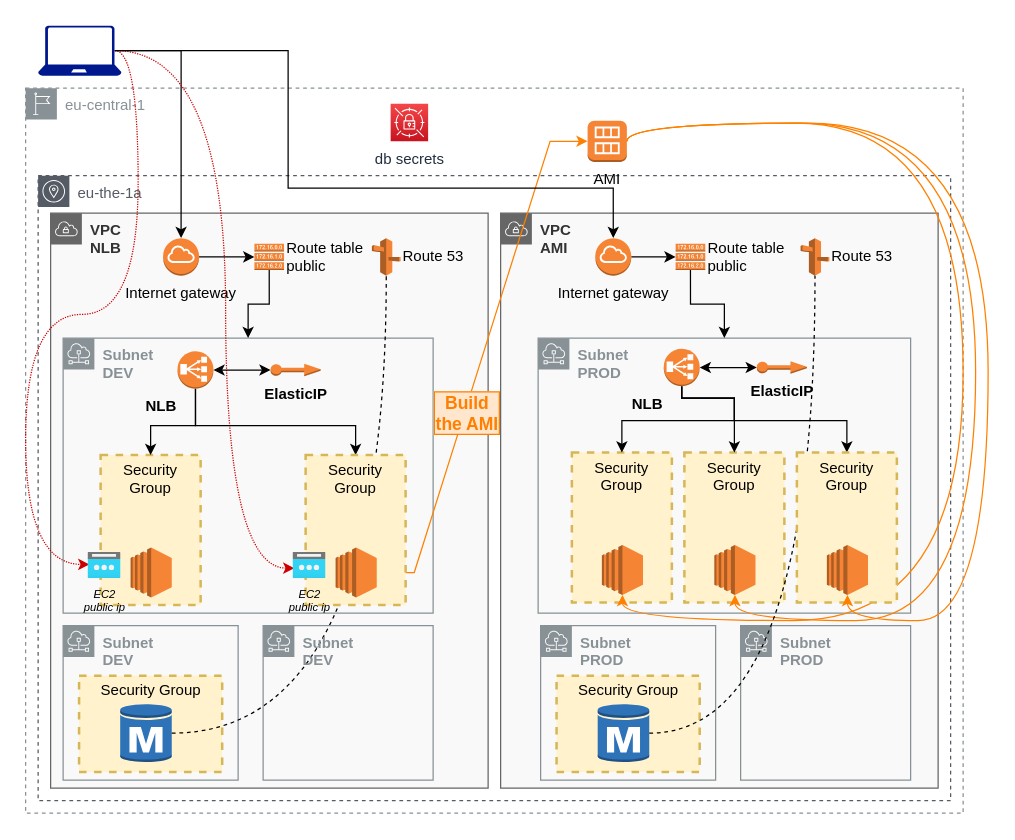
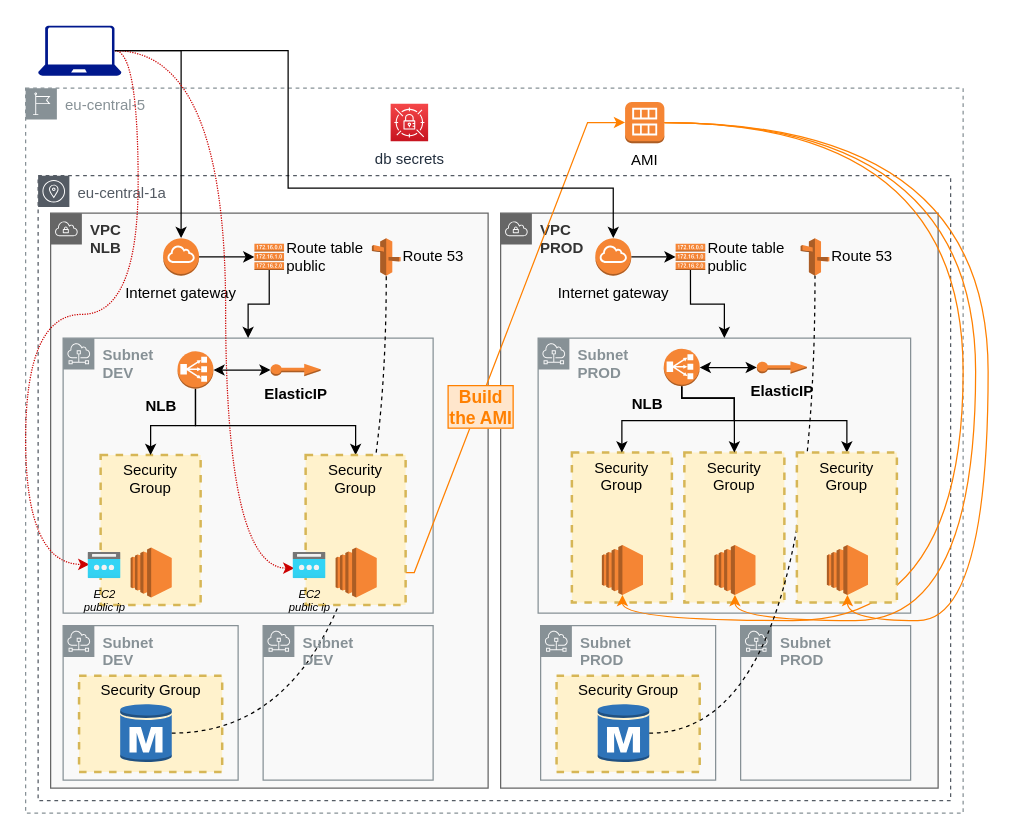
- <mxCell id="2" value="eu-central-1" style="outlineConnect=0;gradientColor=none;html=1;whiteSpace=wrap;fontSize=12;fontStyle=0;shape=mxgraph.aws4.group;grIcon=mxgraph.aws4.group_region;strokeColor=#879196;fillColor=none;verticalAlign=top;align=left;spacingLeft=30;fontColor=#879196;dashed=1;" parent="1" vertex="1"><mxGeometry x="20" y="70" width="750" height="580" as="geometry" /></mxCell>
+ <mxCell id="2" value="eu-central-5" style="outlineConnect=0;gradientColor=none;html=1;whiteSpace=wrap;fontSize=12;fontStyle=0;shape=mxgraph.aws4.group;grIcon=mxgraph.aws4.group_region;strokeColor=#879196;fillColor=none;verticalAlign=top;align=left;spacingLeft=30;fontColor=#879196;dashed=1;" parent="1" vertex="1"><mxGeometry x="20" y="70" width="750" height="580" as="geometry" /></mxCell>
- <mxCell id="44" value="AMI" style="outlineConnect=0;dashed=0;verticalLabelPosition=bottom;verticalAlign=top;align=center;html=1;shape=mxgraph.aws3.ami;fillColor=#F58534;gradientColor=none;" vertex="1" parent="1"><mxGeometry x="469.57" y="96" width="31.43" height="33" as="geometry" /></mxCell>
+ <mxCell id="44" value="AMI" style="outlineConnect=0;dashed=0;verticalLabelPosition=bottom;verticalAlign=top;align=center;html=1;shape=mxgraph.aws3.ami;fillColor=#F58534;gradientColor=none;" vertex="1" parent="1"><mxGeometry x="499.57" y="81" width="31.43" height="33" as="geometry" /></mxCell>
- <mxCell id="3" value="eu-the-1a" style="outlineConnect=0;gradientColor=none;html=1;whiteSpace=wrap;fontSize=12;fontStyle=0;shape=mxgraph.aws4.group;grIcon=mxgraph.aws4.group_availability_zone;strokeColor=#545B64;fillColor=none;verticalAlign=top;align=left;spacingLeft=30;fontColor=#545B64;dashed=1;" parent="1" vertex="1"><mxGeometry x="30" y="140" width="730" height="500" as="geometry" /></mxCell>
+ <mxCell id="3" value="eu-central-1a" style="outlineConnect=0;gradientColor=none;html=1;whiteSpace=wrap;fontSize=12;fontStyle=0;shape=mxgraph.aws4.group;grIcon=mxgraph.aws4.group_availability_zone;strokeColor=#545B64;fillColor=none;verticalAlign=top;align=left;spacingLeft=30;fontColor=#545B64;dashed=1;" parent="1" vertex="1"><mxGeometry x="30" y="140" width="730" height="500" as="geometry" /></mxCell>
- <mxCell id="4" value="&lt;b&gt;VPC &lt;br&gt;AMI&lt;/b&gt;" style="outlineConnect=0;html=1;whiteSpace=wrap;fontSize=12;fontStyle=0;shape=mxgraph.aws4.group;grIcon=mxgraph.aws4.group_vpc;strokeColor=#666666;fillColor=#f5f5f5;verticalAlign=top;align=left;spacingLeft=30;dashed=0;fillOpacity=60;fontColor=#333333;" vertex="1" parent="1"><mxGeometry x="400" y="170" width="350" height="460" as="geometry" /></mxCell>
+ <mxCell id="4" value="&lt;b&gt;VPC &lt;br&gt;PROD&lt;/b&gt;" style="outlineConnect=0;html=1;whiteSpace=wrap;fontSize=12;fontStyle=0;shape=mxgraph.aws4.group;grIcon=mxgraph.aws4.group_vpc;strokeColor=#666666;fillColor=#f5f5f5;verticalAlign=top;align=left;spacingLeft=30;dashed=0;fillOpacity=60;fontColor=#333333;" vertex="1" parent="1"><mxGeometry x="400" y="170" width="350" height="460" as="geometry" /></mxCell>
